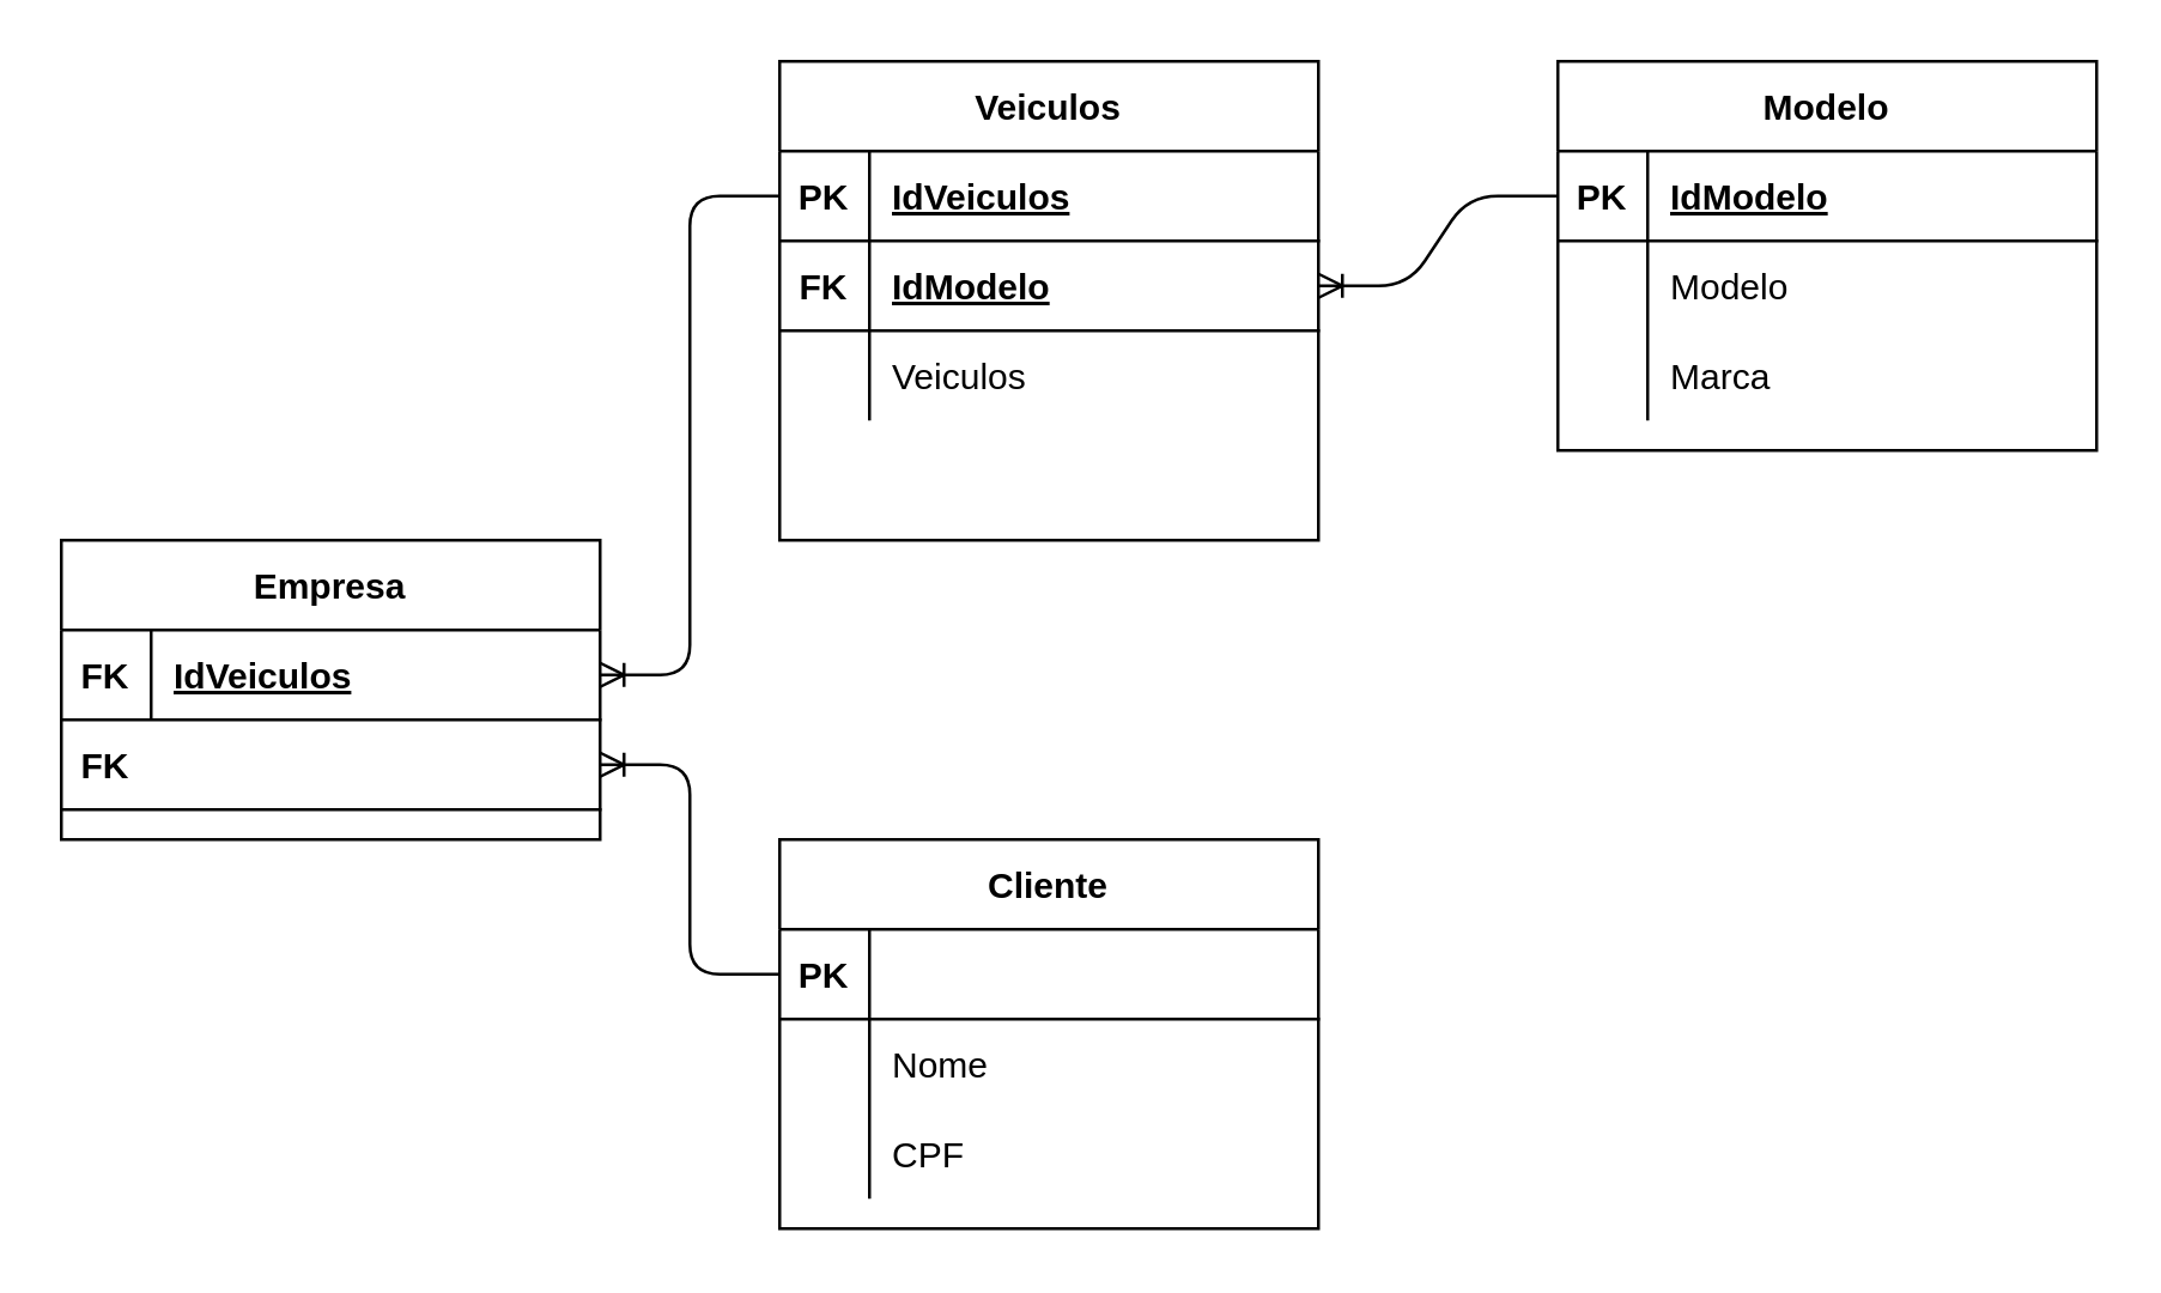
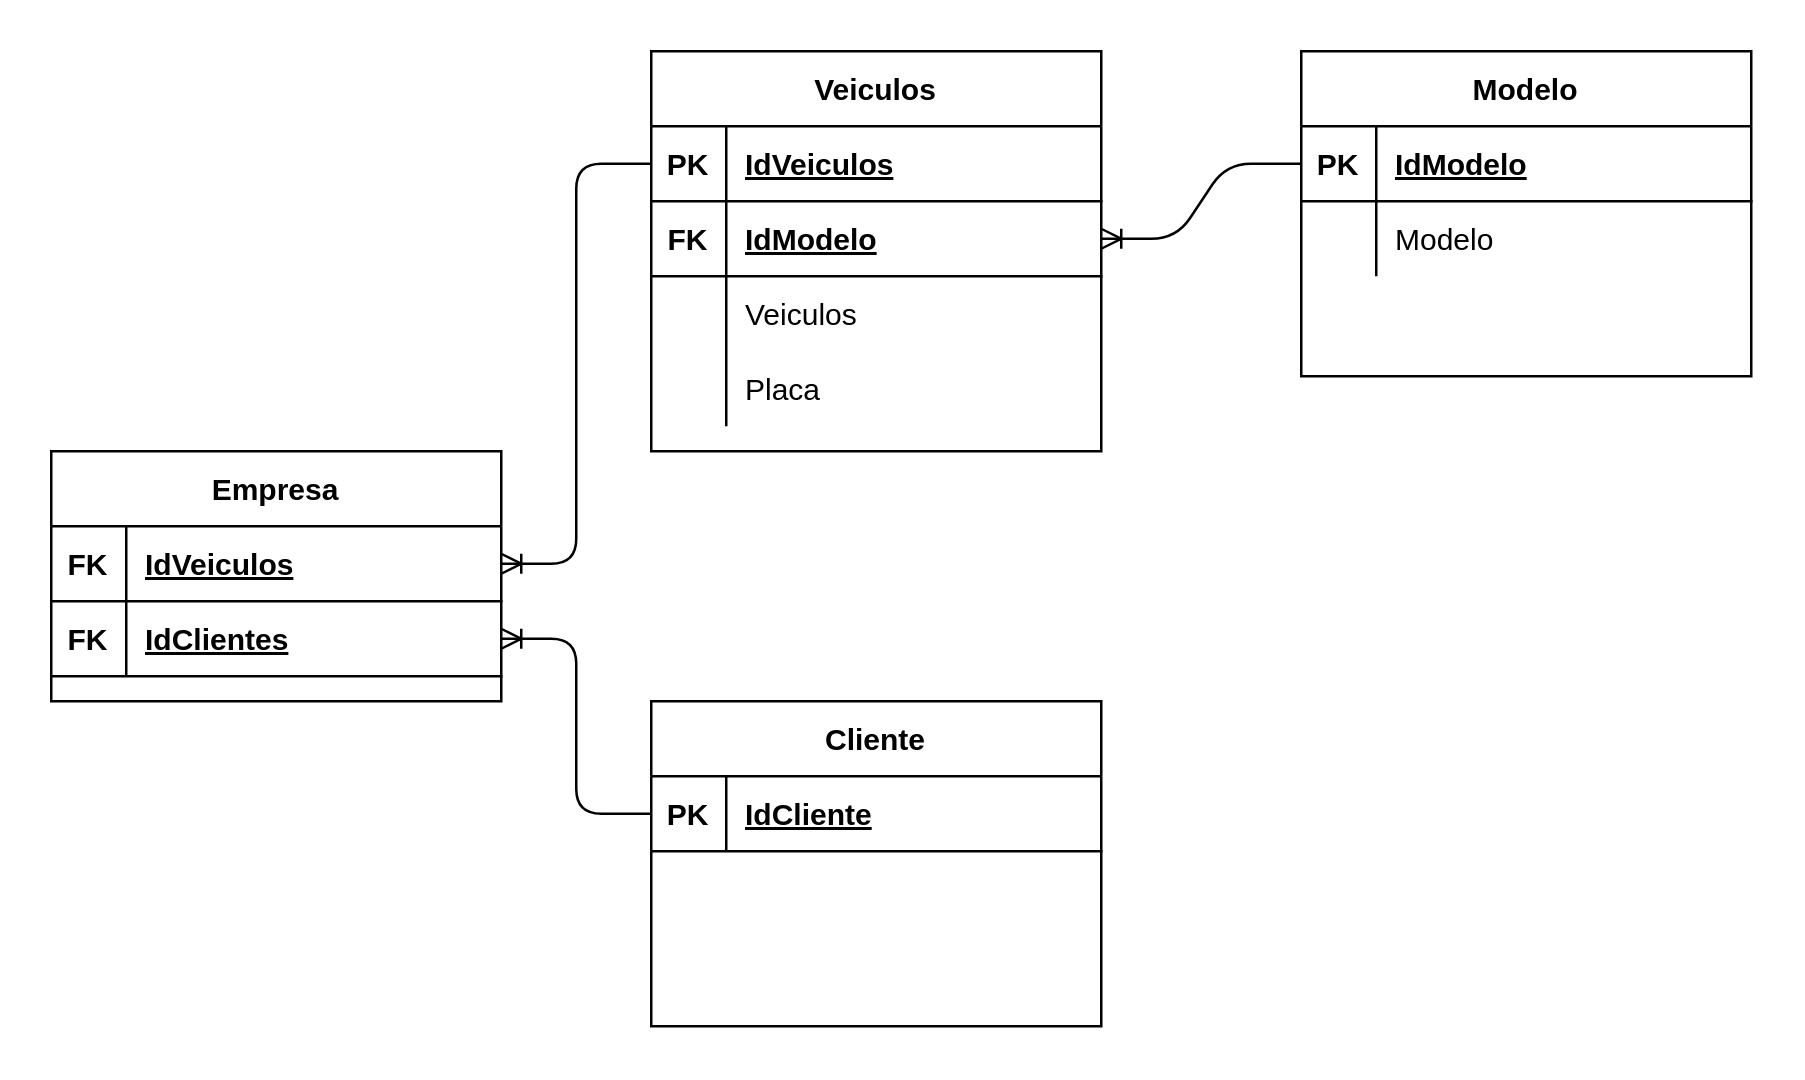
- <mxCell id="31" value="Marca" style="shape=partialRectangle;connectable=0;fillColor=none;top=0;left=0;bottom=0;right=0;align=left;spacingLeft=6;overflow=hidden;" vertex="1" parent="29"><mxGeometry x="30" width="150" height="30" as="geometry" /></mxCell>
+ <mxCell id="21" value="Placa" style="shape=partialRectangle;connectable=0;fillColor=none;top=0;left=0;bottom=0;right=0;align=left;spacingLeft=6;overflow=hidden;" vertex="1" parent="19"><mxGeometry x="30" width="150" height="30" as="geometry" /></mxCell>
+ <mxCell id="8" value="IdClientes" style="shape=partialRectangle;connectable=0;fillColor=none;top=0;left=0;bottom=0;right=0;align=left;spacingLeft=6;fontStyle=5;overflow=hidden;" vertex="1" parent="6"><mxGeometry x="30" width="150" height="30" as="geometry" /></mxCell>
+ <mxCell id="37" value="IdCliente" style="shape=partialRectangle;connectable=0;fillColor=none;top=0;left=0;bottom=0;right=0;align=left;spacingLeft=6;fontStyle=5;overflow=hidden;" vertex="1" parent="35"><mxGeometry x="30" width="150" height="30" as="geometry" /></mxCell>
- <mxCell id="40" value="Nome" style="shape=partialRectangle;connectable=0;fillColor=none;top=0;left=0;bottom=0;right=0;align=left;spacingLeft=6;overflow=hidden;" vertex="1" parent="38"><mxGeometry x="30" width="150" height="30" as="geometry" /></mxCell>
- <mxCell id="43" value="CPF" style="shape=partialRectangle;connectable=0;fillColor=none;top=0;left=0;bottom=0;right=0;align=left;spacingLeft=6;overflow=hidden;" vertex="1" parent="41"><mxGeometry x="30" width="150" height="30" as="geometry" /></mxCell>
